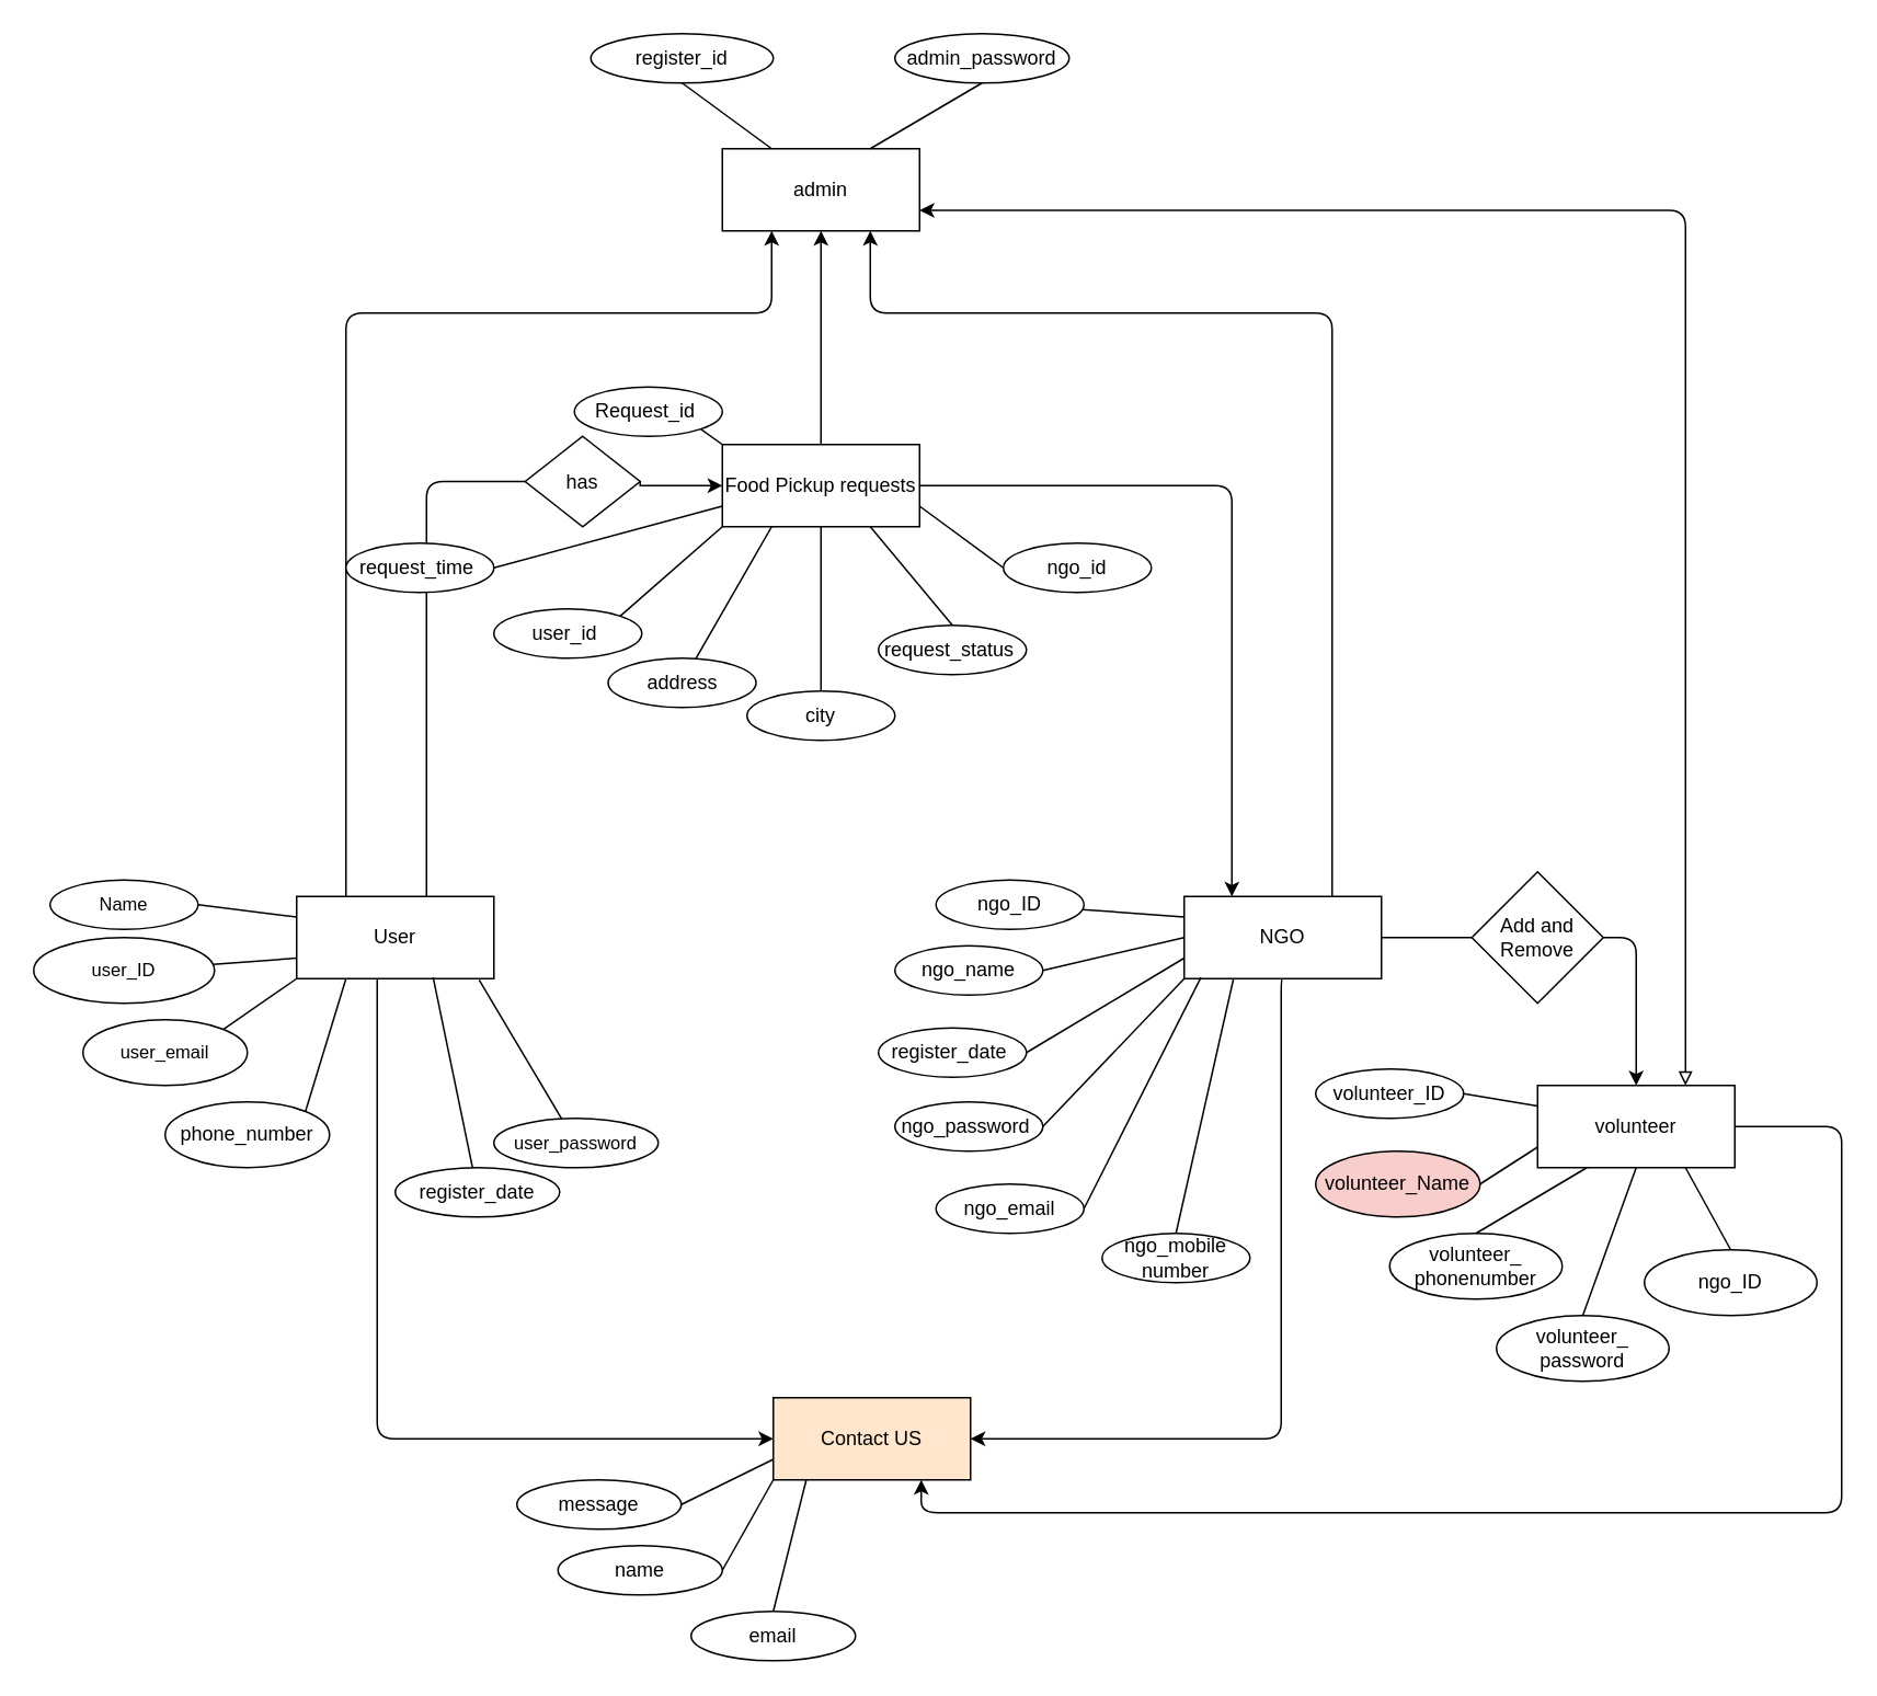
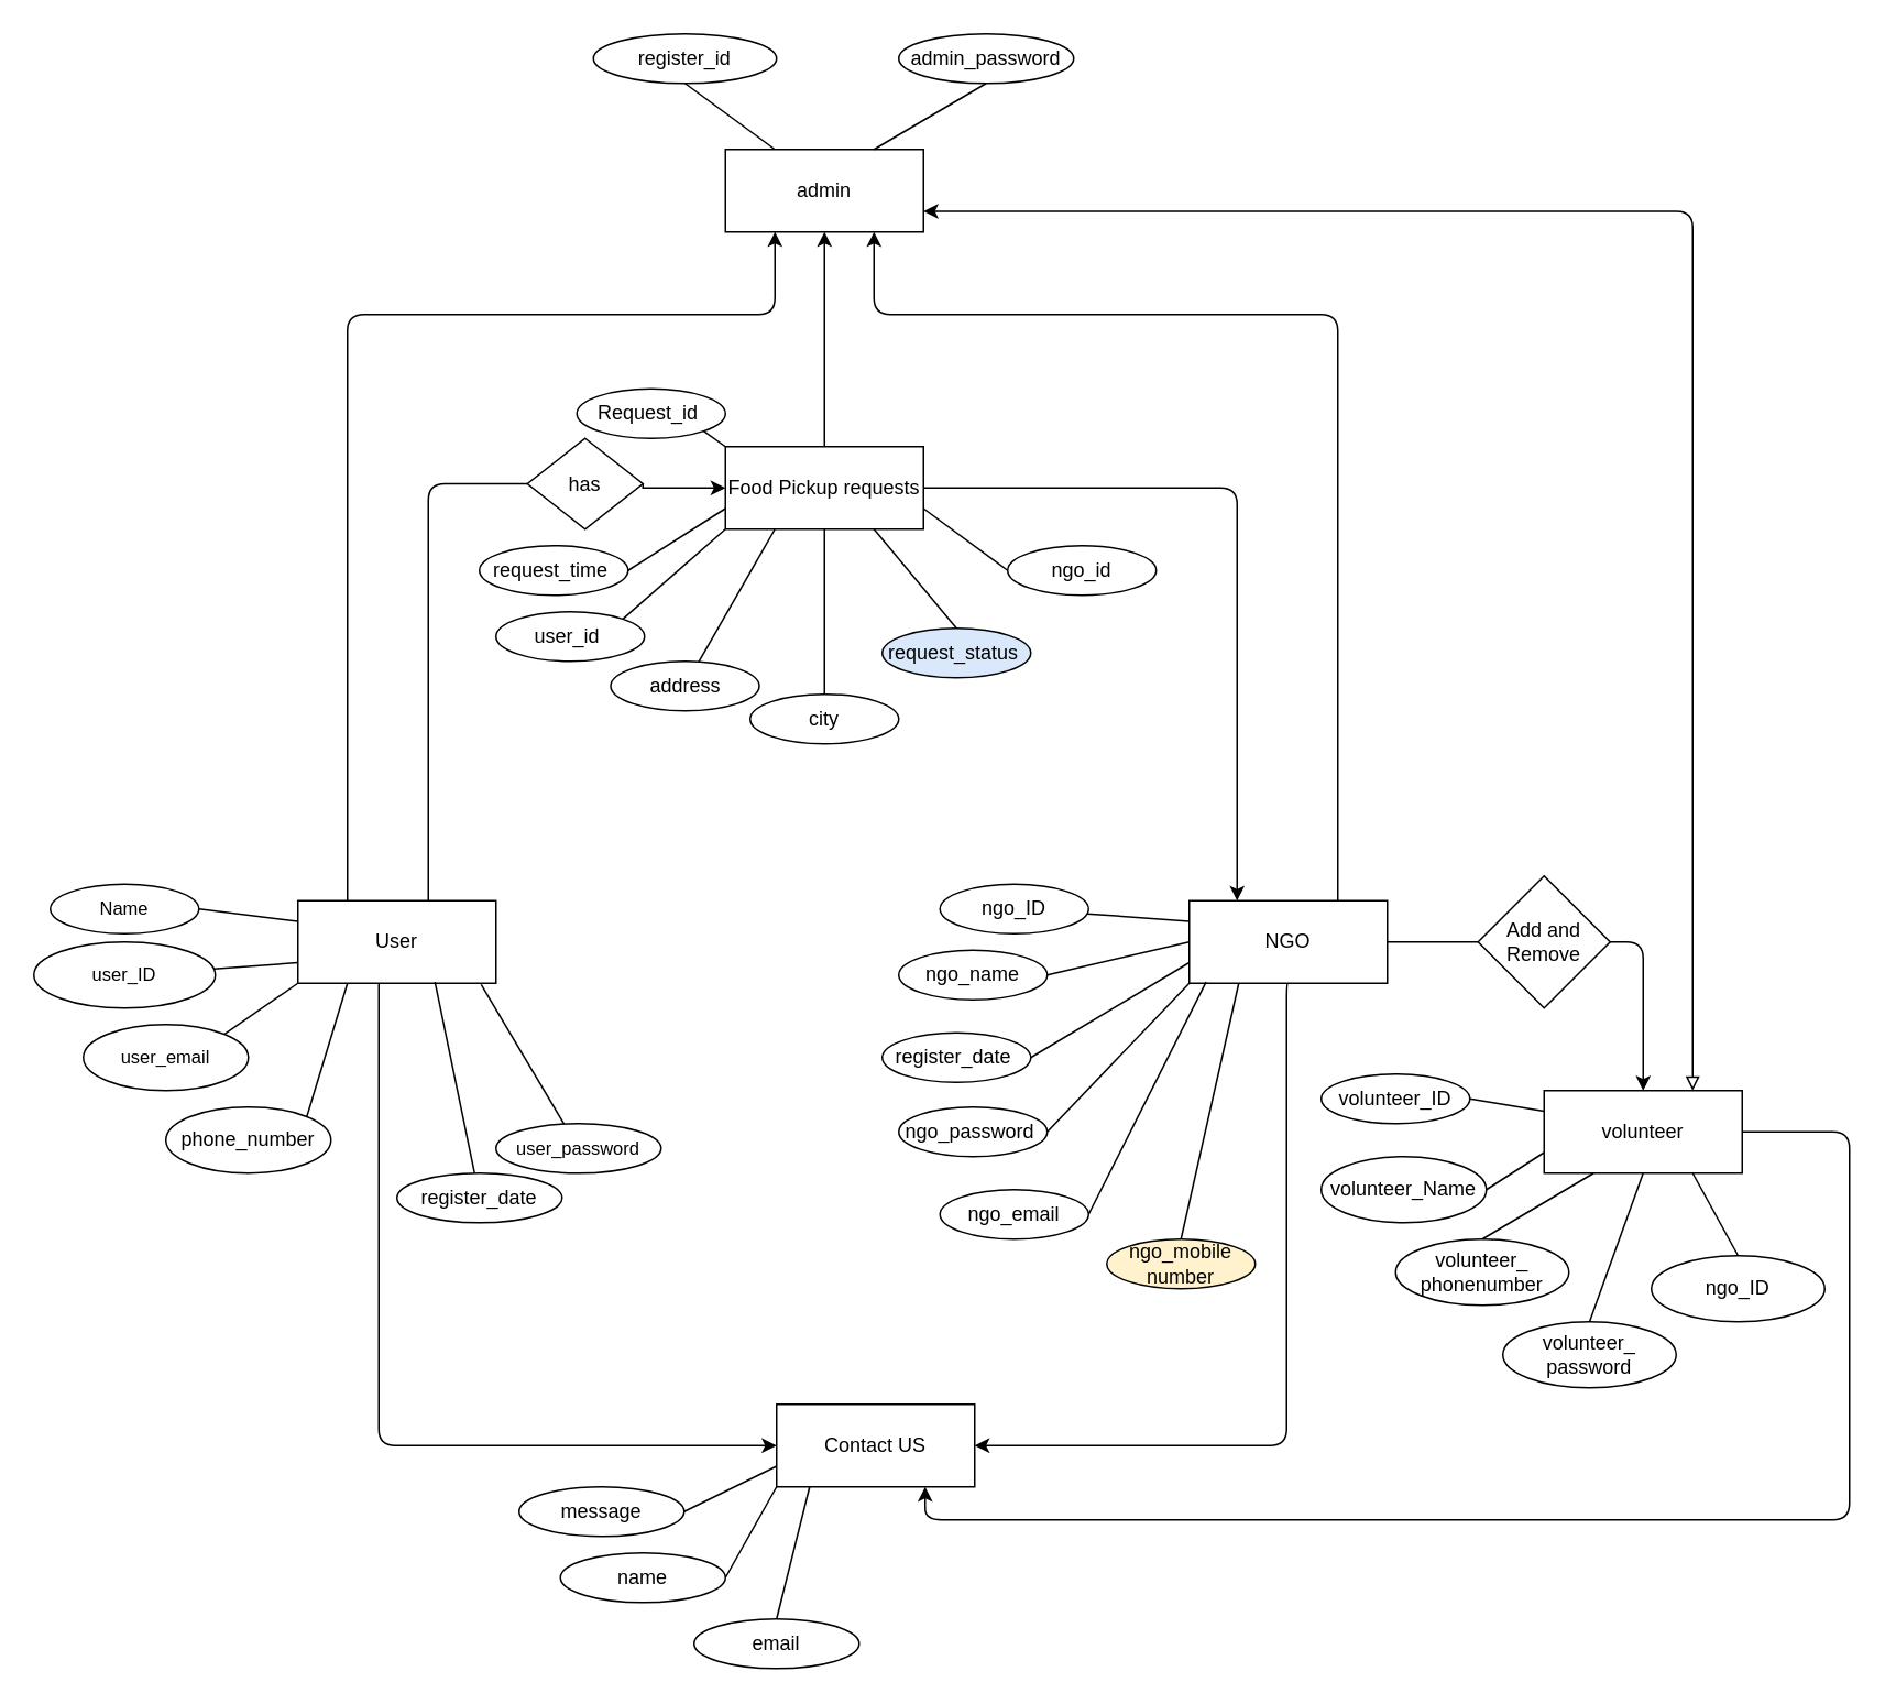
- <mxCell id="21" value="request_time&amp;nbsp;" style="ellipse;whiteSpace=wrap;html=1;shadow=0;strokeColor=#000000;" vertex="1" parent="1"><mxGeometry x="210" y="330" width="90" height="30" as="geometry" /></mxCell>
+ <mxCell id="21" value="request_time&amp;nbsp;" style="ellipse;whiteSpace=wrap;html=1;shadow=0;strokeColor=#000000;" vertex="1" parent="1"><mxGeometry x="290" y="330" width="90" height="30" as="geometry" /></mxCell>
- <mxCell id="27" value="request_status&amp;nbsp;" style="ellipse;whiteSpace=wrap;html=1;shadow=0;strokeColor=#000000;" vertex="1" parent="1"><mxGeometry x="534" y="380" width="90" height="30" as="geometry" /></mxCell>
+ <mxCell id="27" value="request_status&amp;nbsp;" style="ellipse;whiteSpace=wrap;html=1;shadow=0;strokeColor=#000000;fillColor=#dae8fc;" vertex="1" parent="1"><mxGeometry x="534" y="380" width="90" height="30" as="geometry" /></mxCell>
- <mxCell id="71" value="volunteer_Name" style="ellipse;whiteSpace=wrap;html=1;shadow=0;strokeColor=#000000;fillColor=#f8cecc;" vertex="1" parent="1"><mxGeometry x="800" y="700" width="100" height="40" as="geometry" /></mxCell>
+ <mxCell id="71" value="volunteer_Name" style="ellipse;whiteSpace=wrap;html=1;shadow=0;strokeColor=#000000;" vertex="1" parent="1"><mxGeometry x="800" y="700" width="100" height="40" as="geometry" /></mxCell>
- <mxCell id="51" value="ngo_mobile number" style="ellipse;whiteSpace=wrap;html=1;shadow=0;strokeColor=#000000;" vertex="1" parent="1"><mxGeometry x="670" y="750" width="90" height="30" as="geometry" /></mxCell>
+ <mxCell id="51" value="ngo_mobile number" style="ellipse;whiteSpace=wrap;html=1;shadow=0;strokeColor=#000000;fillColor=#fff2cc;" vertex="1" parent="1"><mxGeometry x="670" y="750" width="90" height="30" as="geometry" /></mxCell>
- <mxCell id="3" value="Contact US" style="rounded=0;whiteSpace=wrap;html=1;direction=east;shadow=0;fillColor=#ffe6cc;" vertex="1" parent="1"><mxGeometry x="470" y="850" width="120" height="50" as="geometry" /></mxCell>
+ <mxCell id="3" value="Contact US" style="rounded=0;whiteSpace=wrap;html=1;direction=east;shadow=0;" vertex="1" parent="1"><mxGeometry x="470" y="850" width="120" height="50" as="geometry" /></mxCell>
